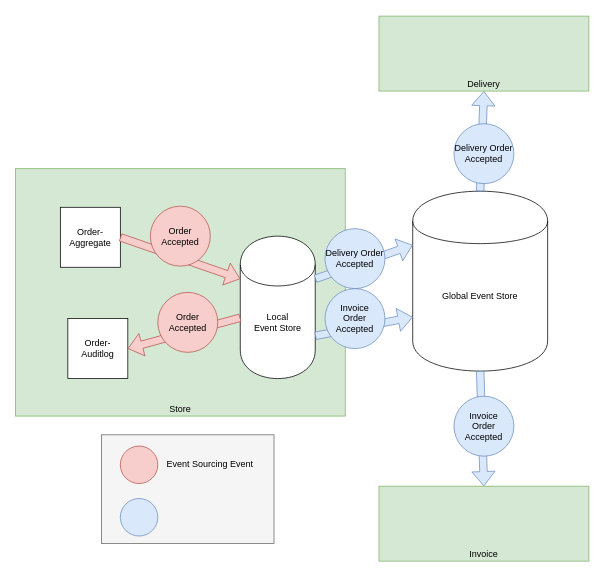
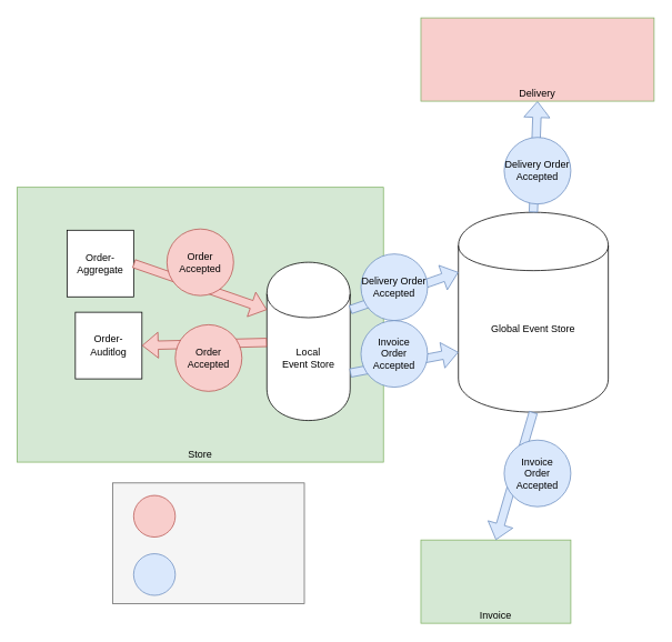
- <mxCell id="17" value="Delivery&lt;br&gt;" style="whiteSpace=wrap;html=1;verticalAlign=bottom;fillColor=#d5e8d4;strokeColor=#82b366;" vertex="1" parent="1"><mxGeometry x="505" y="20.5" width="280" height="100" as="geometry" /></mxCell>
+ <mxCell id="17" value="Delivery&lt;br&gt;" style="whiteSpace=wrap;html=1;verticalAlign=bottom;fillColor=#f8cecc;strokeColor=#82b366;" vertex="1" parent="1"><mxGeometry x="505" y="20.5" width="280" height="100" as="geometry" /></mxCell>
- <mxCell id="19" value="Order-Auditlog" style="whiteSpace=wrap;html=1;aspect=fixed;" vertex="1" parent="1"><mxGeometry x="90" y="424" width="80" height="80" as="geometry" /></mxCell>
+ <mxCell id="19" value="Order-Auditlog" style="whiteSpace=wrap;html=1;aspect=fixed;" vertex="1" parent="1"><mxGeometry x="90" y="374" width="80" height="80" as="geometry" /></mxCell>
- <mxCell id="12" value="Event Sourcing Event" style="text;html=1;strokeColor=none;fillColor=none;align=left;verticalAlign=middle;whiteSpace=wrap;rounded=0;" vertex="1" parent="1"><mxGeometry x="220" y="609" width="130" height="20" as="geometry" /></mxCell>
- <mxCell id="8" value="Invoice&lt;br&gt;" style="whiteSpace=wrap;html=1;verticalAlign=bottom;fillColor=#d5e8d4;strokeColor=#82b366;" vertex="1" parent="1"><mxGeometry x="505" y="647.5" width="280" height="100" as="geometry" /></mxCell>
+ <mxCell id="8" value="Invoice&lt;br&gt;" style="whiteSpace=wrap;html=1;verticalAlign=bottom;fillColor=#d5e8d4;strokeColor=#82b366;" vertex="1" parent="1"><mxGeometry x="505" y="647.5" width="180" height="100" as="geometry" /></mxCell>
